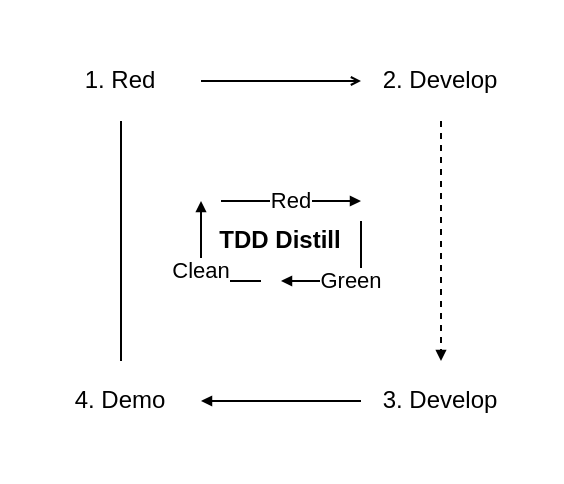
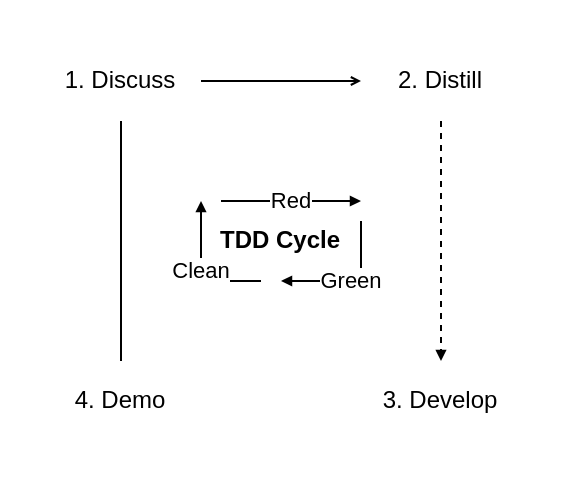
- <mxCell id="3" value="1. Red" style="rounded=0;whiteSpace=wrap;html=1;strokeColor=none;fillColor=none;" vertex="1" parent="1"><mxGeometry x="20" y="20" width="80" height="40" as="geometry" /></mxCell>
+ <mxCell id="3" value="1. Discuss" style="rounded=0;whiteSpace=wrap;html=1;strokeColor=none;fillColor=none;" vertex="1" parent="1"><mxGeometry x="20" y="20" width="80" height="40" as="geometry" /></mxCell>
- <mxCell id="5" value="2. Develop" style="rounded=0;whiteSpace=wrap;html=1;strokeColor=none;fillColor=none;" vertex="1" parent="1"><mxGeometry x="180" y="20" width="80" height="40" as="geometry" /></mxCell>
+ <mxCell id="5" value="2. Distill" style="rounded=0;whiteSpace=wrap;html=1;strokeColor=none;fillColor=none;" vertex="1" parent="1"><mxGeometry x="180" y="20" width="80" height="40" as="geometry" /></mxCell>
- <mxCell id="11" value="&lt;b&gt;TDD Distill&lt;/b&gt;" style="rounded=0;whiteSpace=wrap;html=1;strokeColor=none;fillColor=none;" vertex="1" parent="10"><mxGeometry width="80" height="40" as="geometry" /></mxCell>
+ <mxCell id="11" value="&lt;b&gt;TDD Cycle&lt;/b&gt;" style="rounded=0;whiteSpace=wrap;html=1;strokeColor=none;fillColor=none;" vertex="1" parent="10"><mxGeometry width="80" height="40" as="geometry" /></mxCell>
- <mxCell id="6" style="edgeStyle=none;html=1;exitX=0;exitY=0.5;exitDx=0;exitDy=0;entryX=1;entryY=0.5;entryDx=0;entryDy=0;endArrow=block;endFill=1;startSize=3;endSize=3;" edge="1" parent="1" source="7" target="9"><mxGeometry relative="1" as="geometry" /></mxCell>
